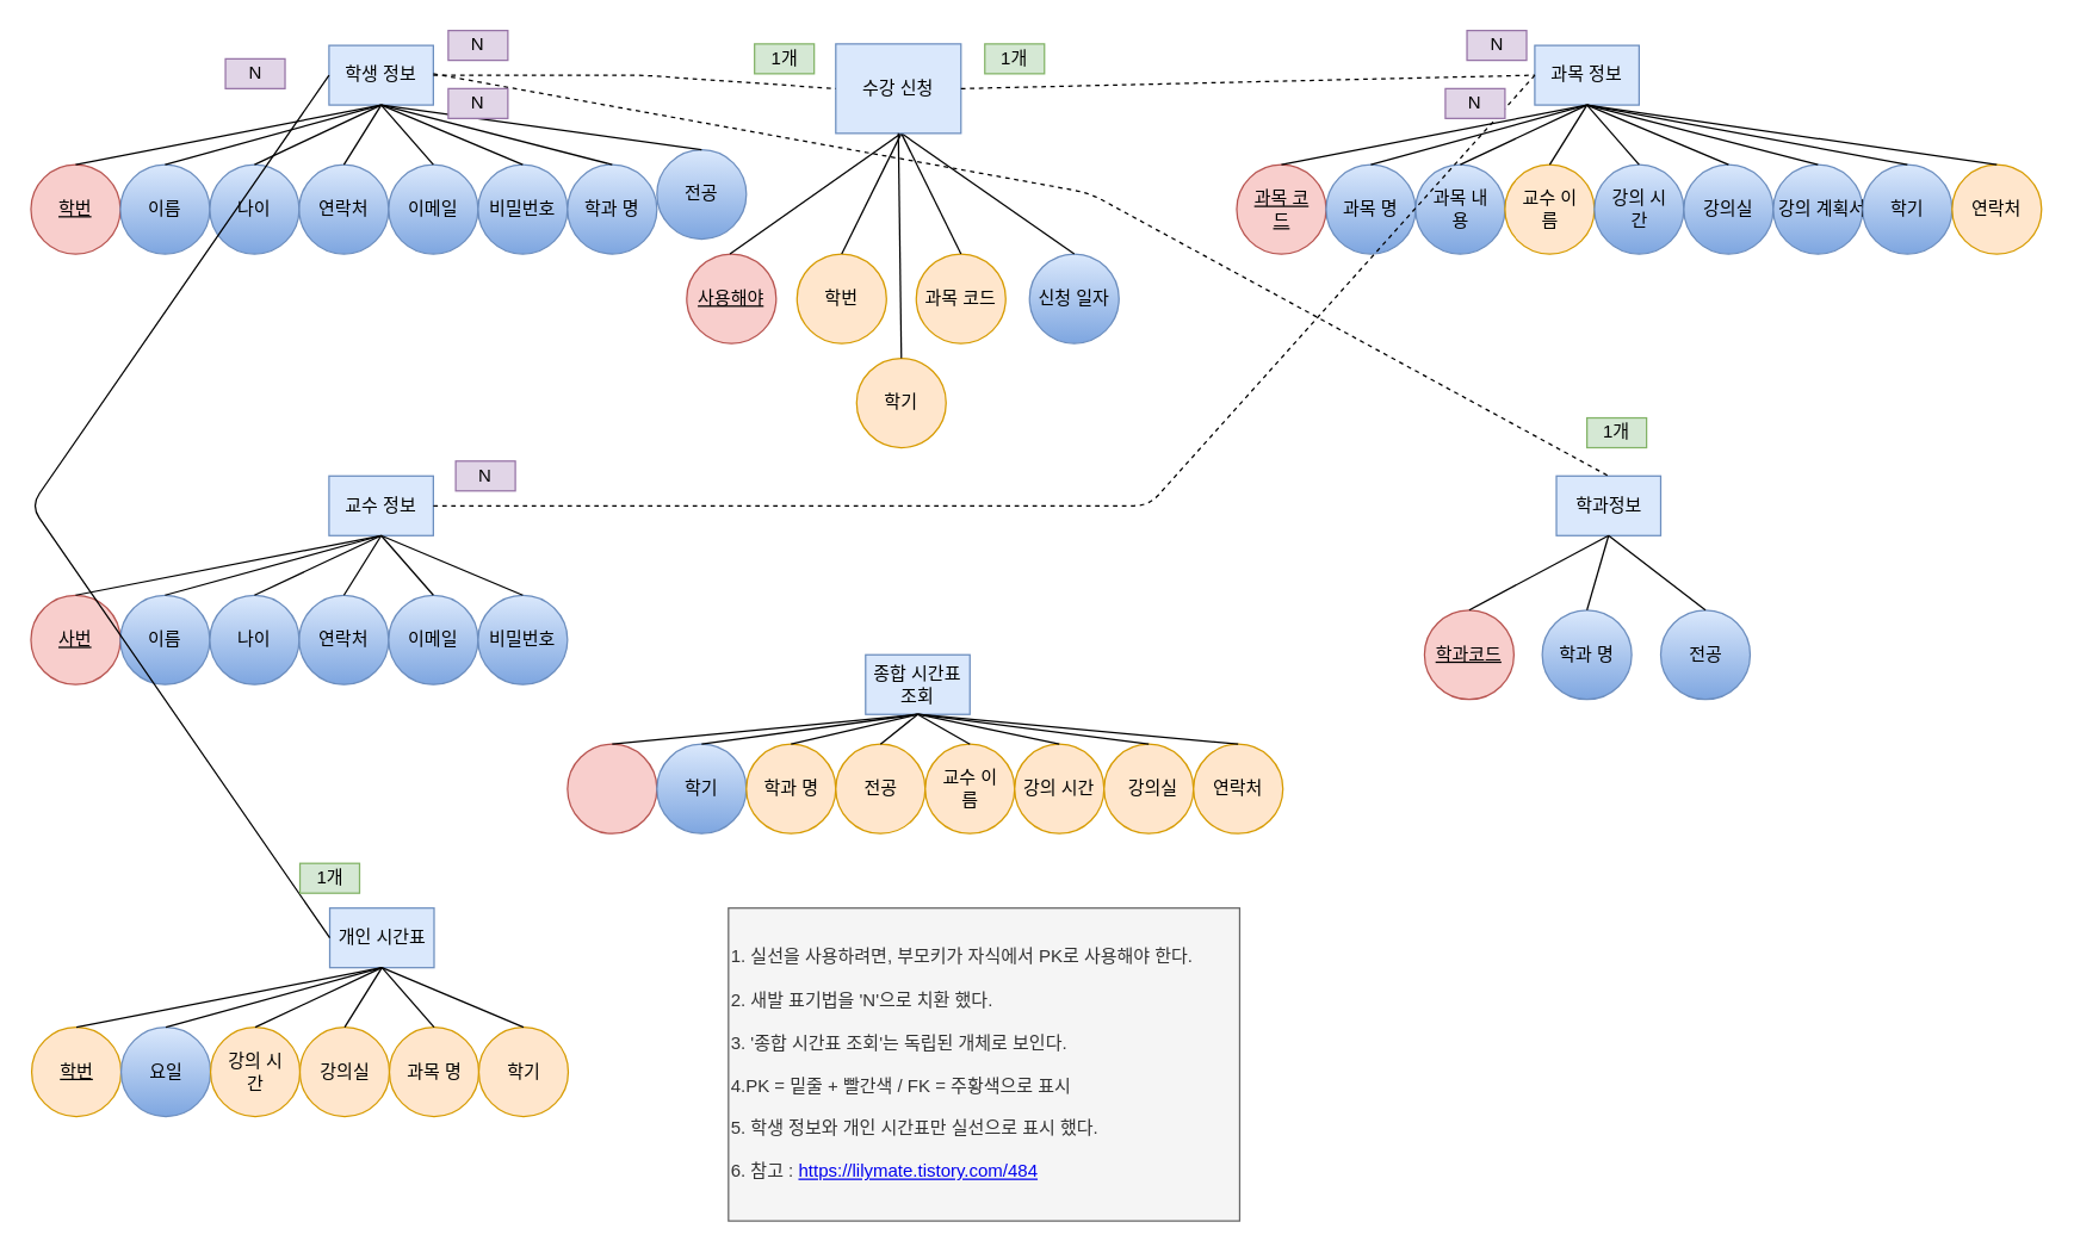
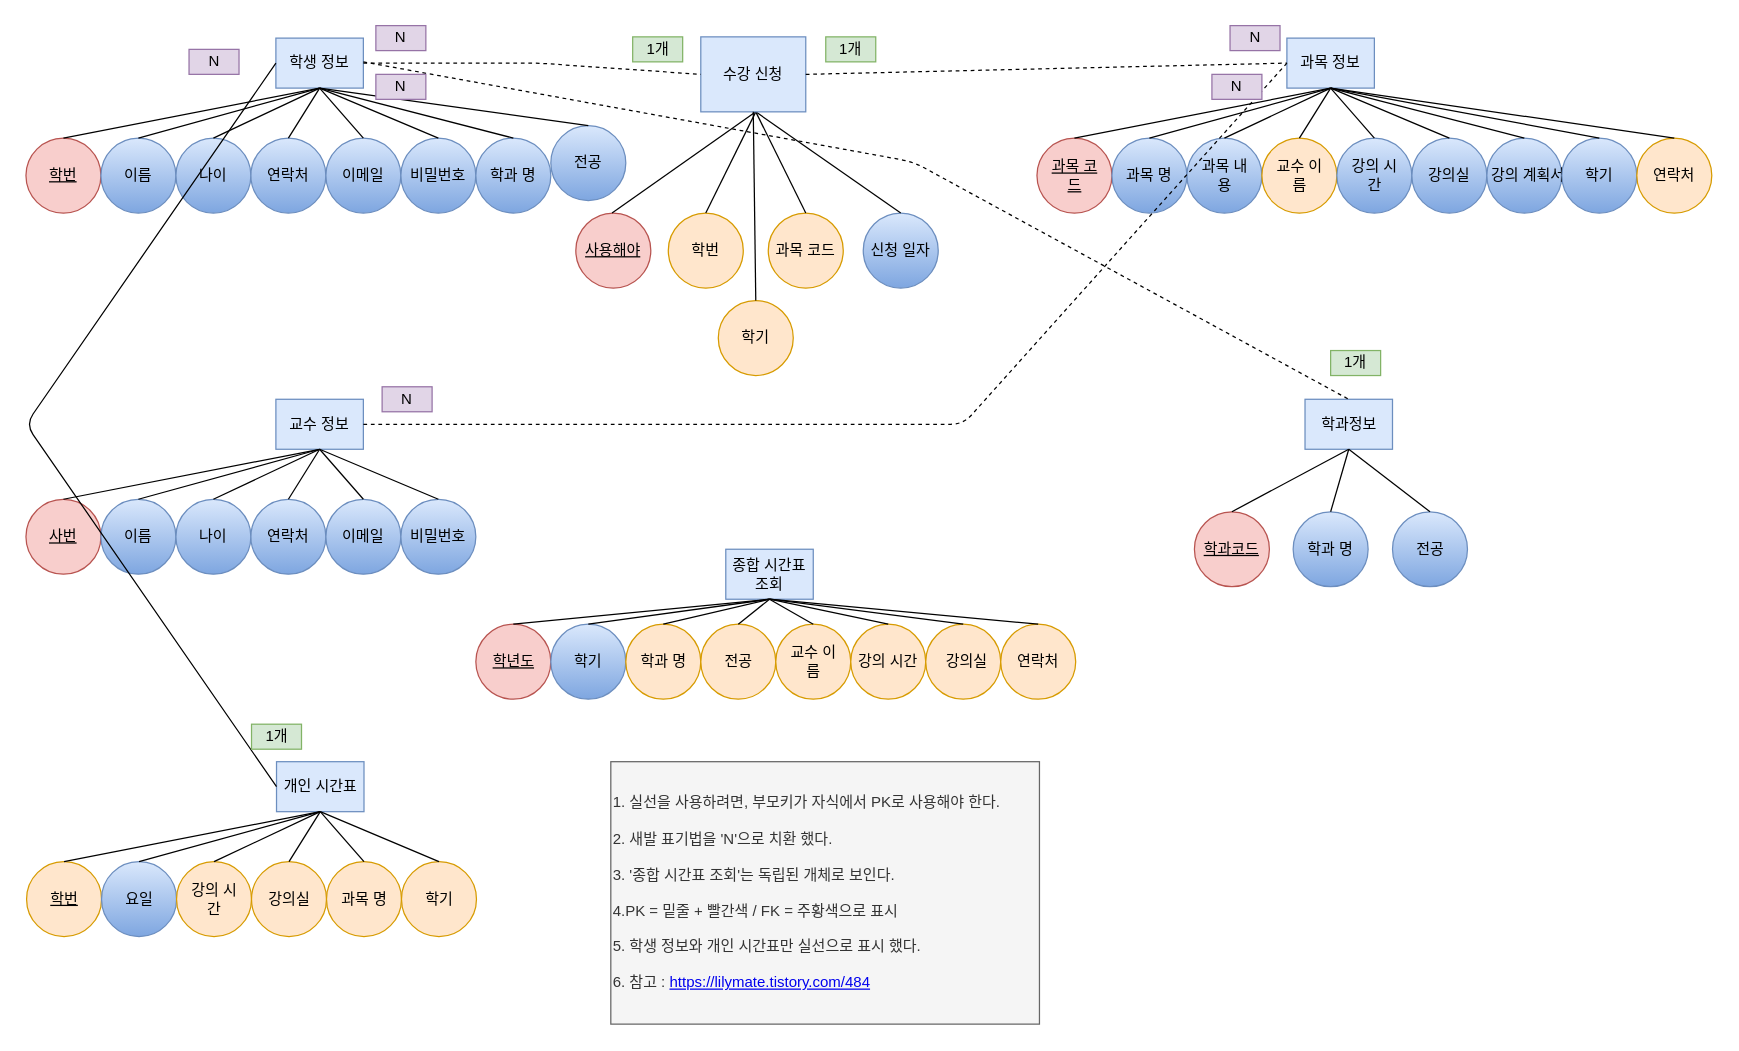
+ <mxCell id="92" value="&lt;u&gt;학년도&lt;/u&gt;" style="text;html=1;strokeColor=none;fillColor=none;align=center;verticalAlign=middle;whiteSpace=wrap;rounded=0;" vertex="1" parent="1"><mxGeometry x="385.5" y="519" width="49" height="20" as="geometry" /></mxCell>
